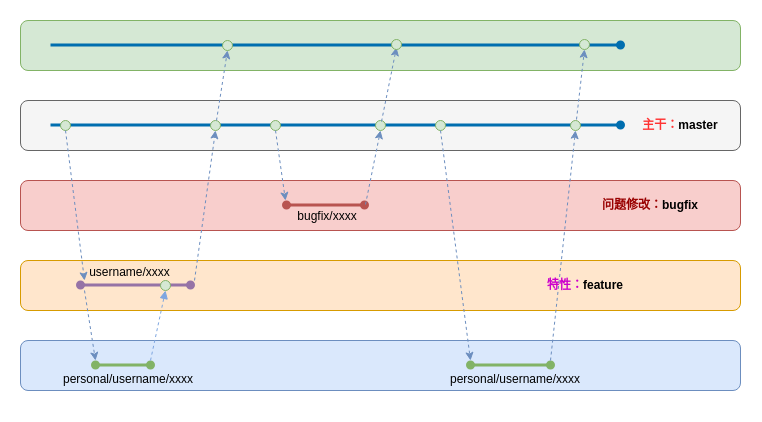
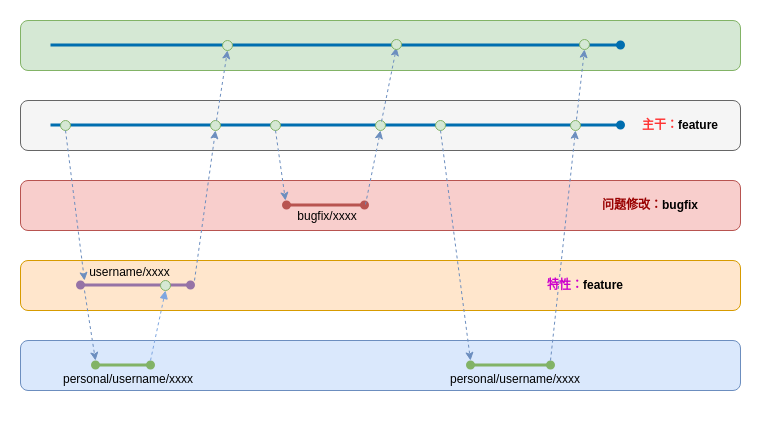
- <mxCell id="5" value="&lt;font color=&quot;#ff3333&quot;&gt;主干：&lt;/font&gt;master" style="text;html=1;strokeColor=none;fillColor=none;align=center;verticalAlign=middle;whiteSpace=wrap;rounded=0;fontStyle=1" parent="2" vertex="1"><mxGeometry x="600" y="10" width="120" height="30" as="geometry" /></mxCell>
+ <mxCell id="5" value="&lt;font color=&quot;#ff3333&quot;&gt;主干：&lt;/font&gt;feature" style="text;html=1;strokeColor=none;fillColor=none;align=center;verticalAlign=middle;whiteSpace=wrap;rounded=0;fontStyle=1" parent="2" vertex="1"><mxGeometry x="600" y="10" width="120" height="30" as="geometry" /></mxCell>
